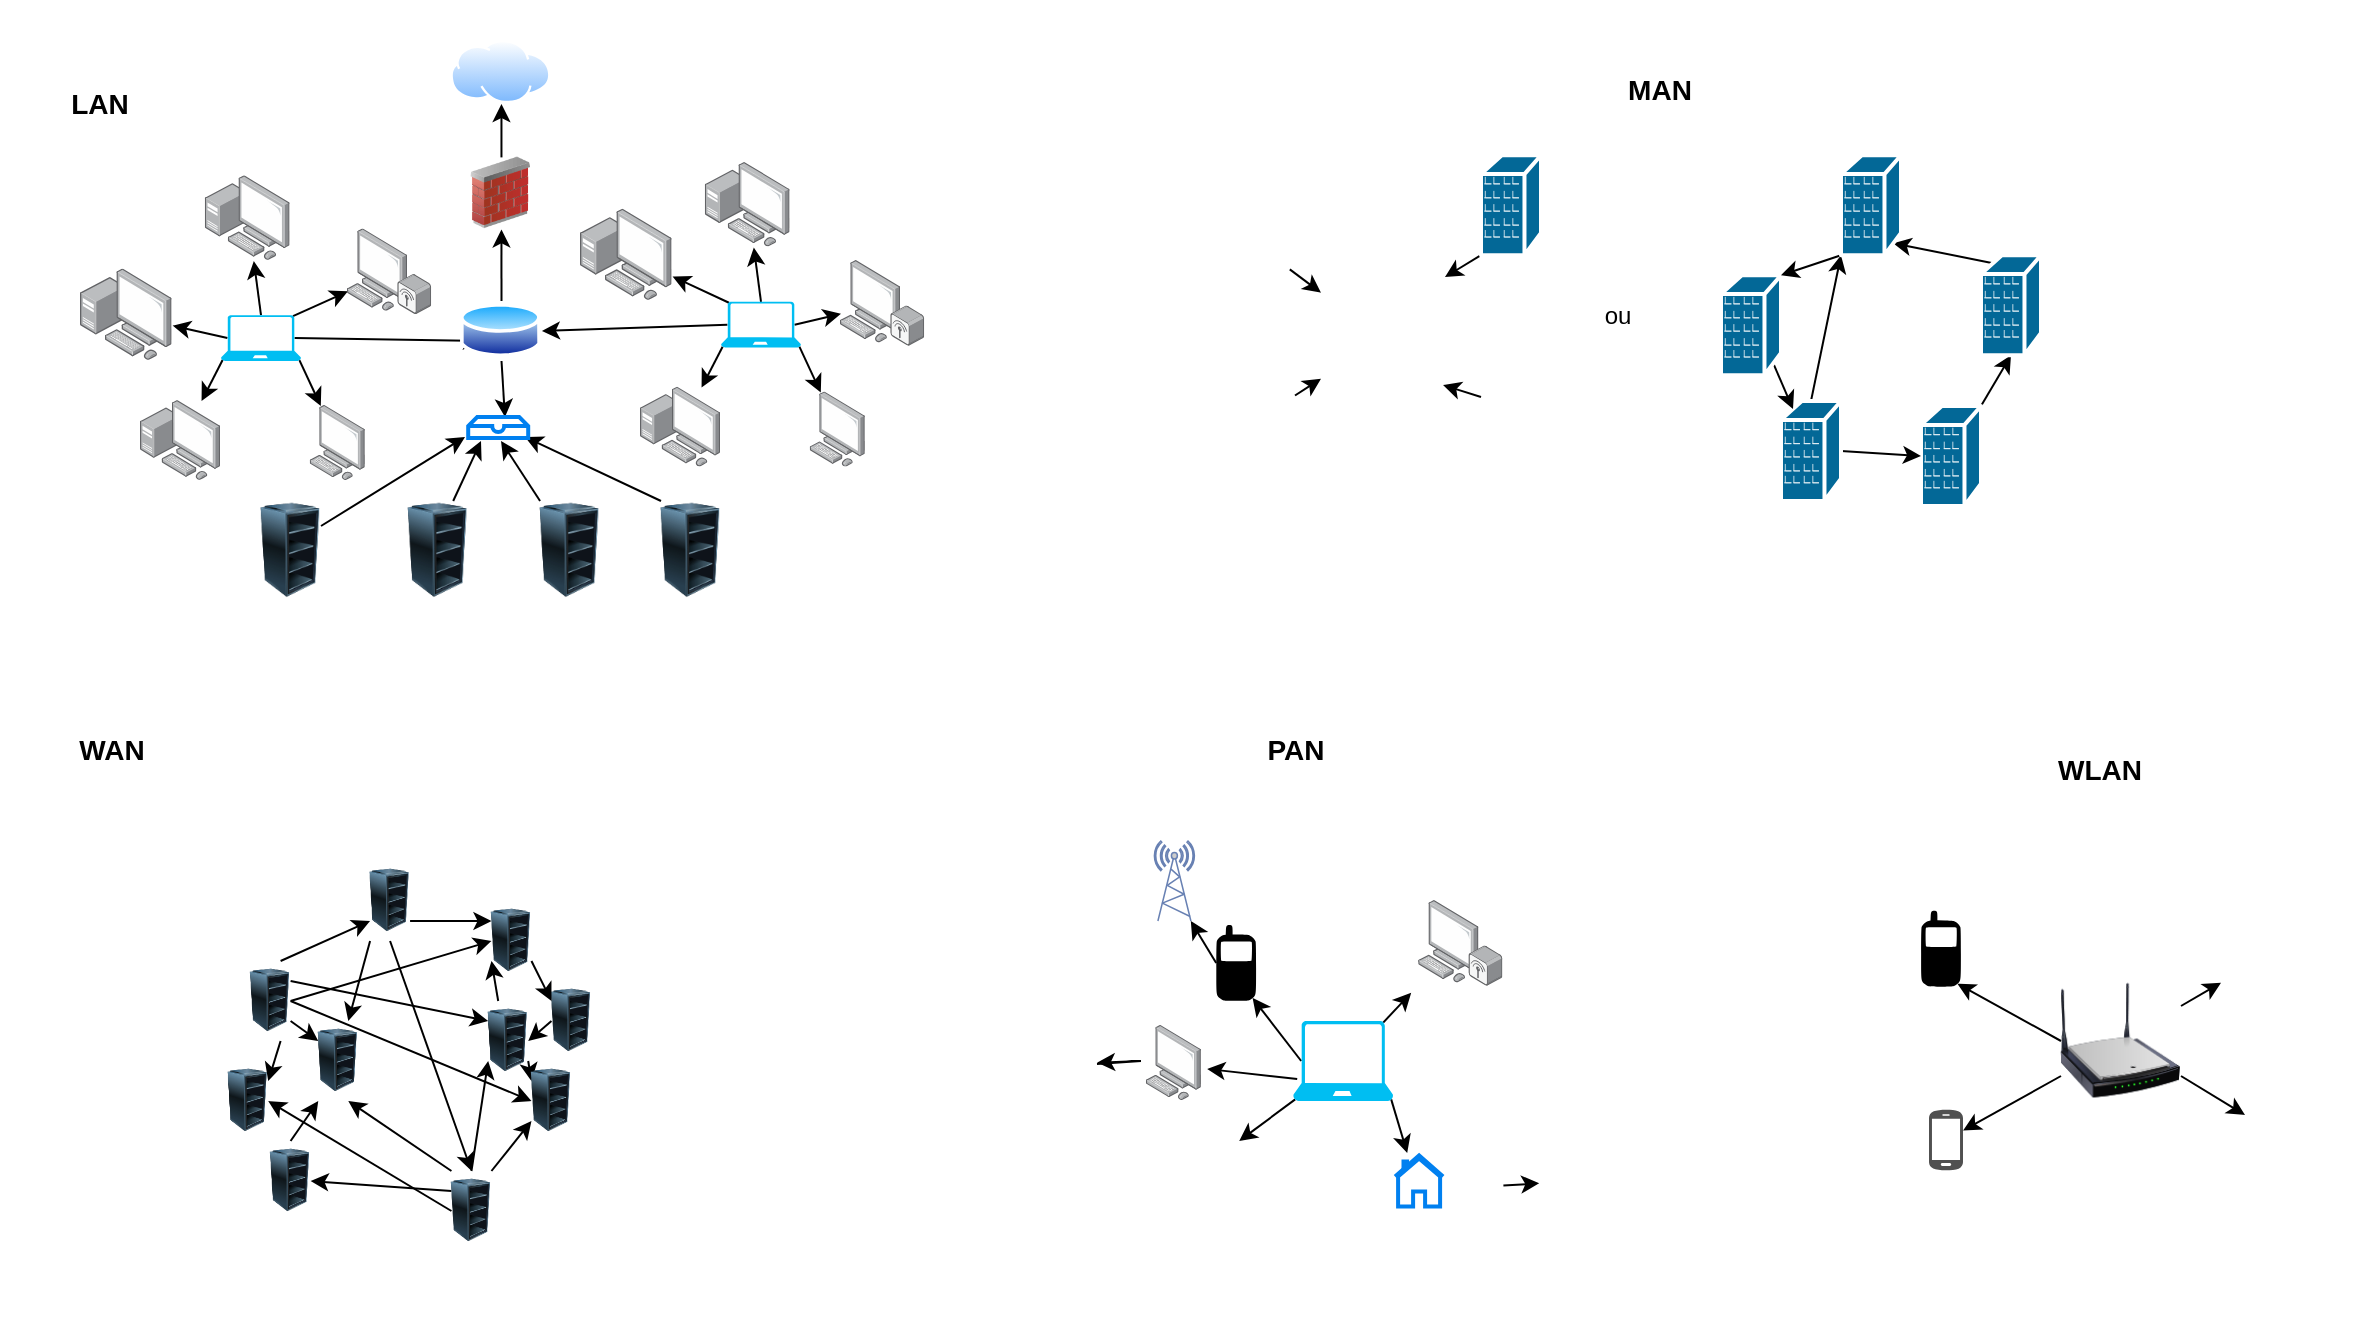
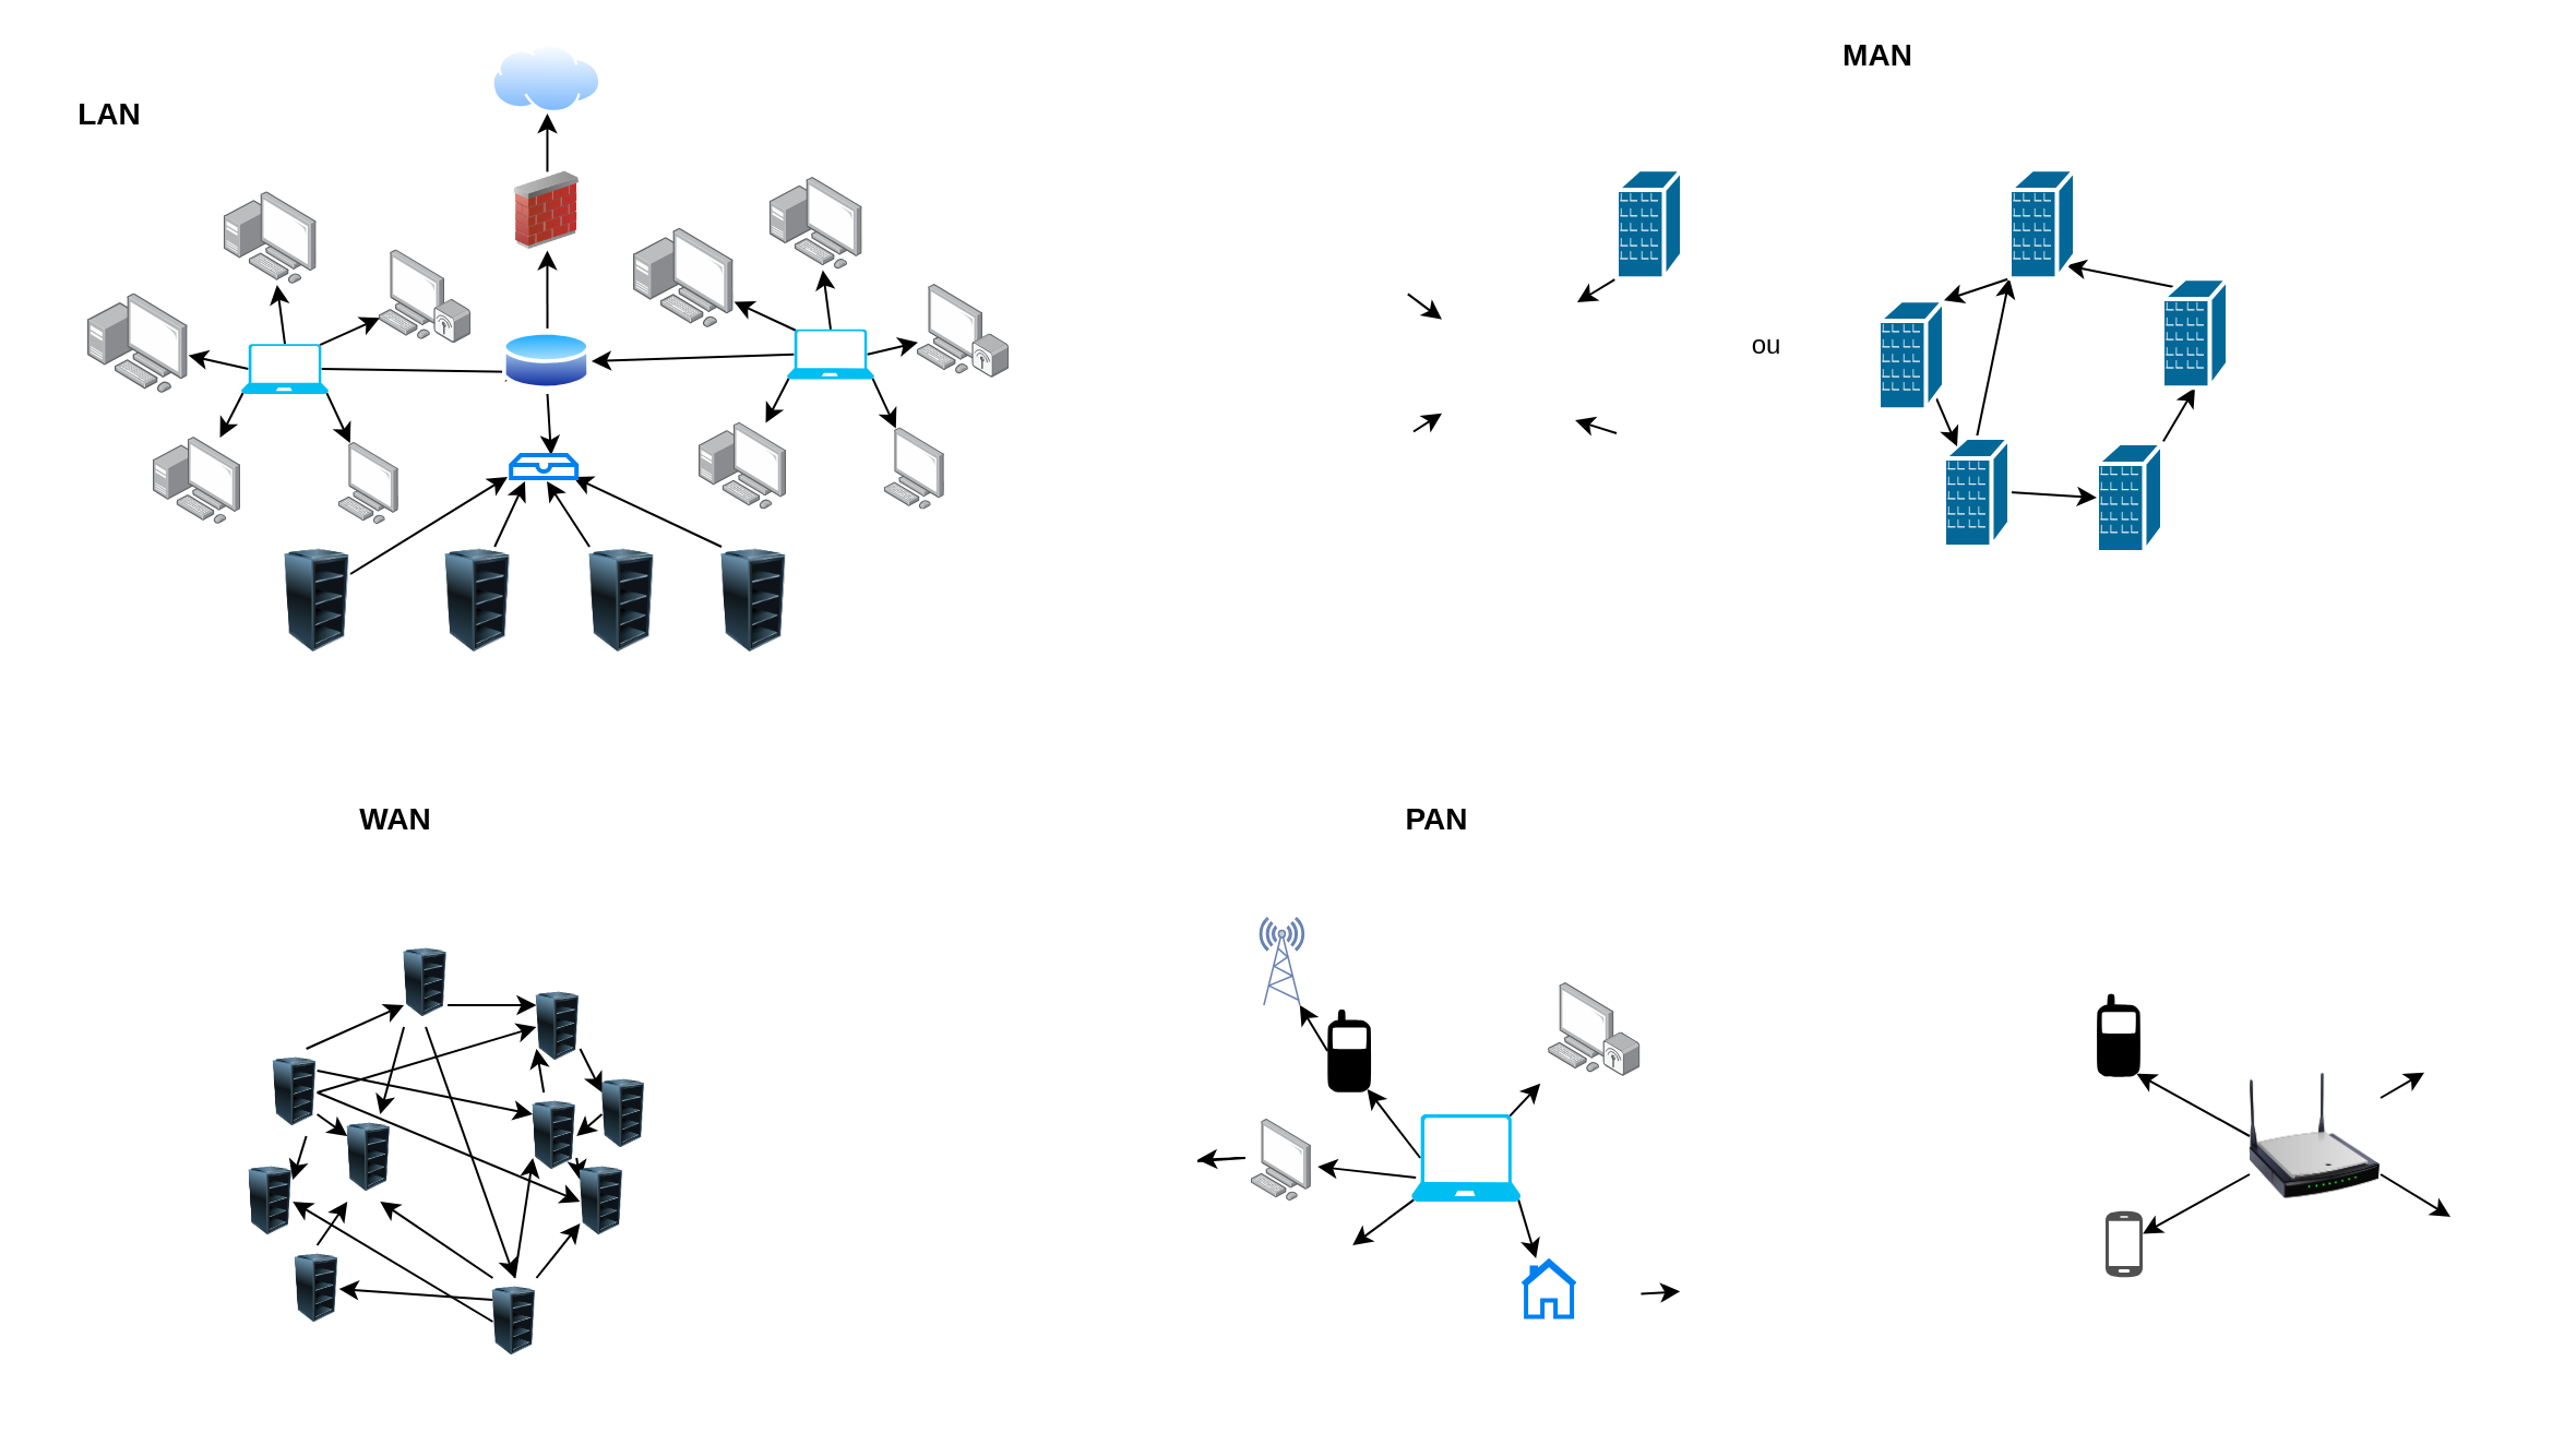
- <mxCell id="70" value="&lt;b style=&quot;font-size: 14px&quot;&gt;MAN&lt;/b&gt;" style="text;html=1;strokeColor=none;fillColor=none;align=center;verticalAlign=middle;whiteSpace=wrap;rounded=0;" vertex="1" parent="1"><mxGeometry x="800" y="30" width="60" height="30" as="geometry" /></mxCell>
+ <mxCell id="70" value="&lt;b style=&quot;font-size: 14px&quot;&gt;MAN&lt;/b&gt;" style="text;html=1;strokeColor=none;fillColor=none;align=center;verticalAlign=middle;whiteSpace=wrap;rounded=0;" vertex="1" parent="1"><mxGeometry x="830" y="10" width="60" height="30" as="geometry" /></mxCell>
- <mxCell id="72" value="&lt;b style=&quot;font-size: 14px&quot;&gt;WAN&lt;/b&gt;" style="text;html=1;strokeColor=none;fillColor=none;align=center;verticalAlign=middle;whiteSpace=wrap;rounded=0;" vertex="1" parent="1"><mxGeometry x="25.8" y="360" width="60" height="30" as="geometry" /></mxCell>
+ <mxCell id="72" value="&lt;b style=&quot;font-size: 14px&quot;&gt;WAN&lt;/b&gt;" style="text;html=1;strokeColor=none;fillColor=none;align=center;verticalAlign=middle;whiteSpace=wrap;rounded=0;" vertex="1" parent="1"><mxGeometry x="150.8" y="360" width="60" height="30" as="geometry" /></mxCell>
- <mxCell id="120" value="&lt;b style=&quot;font-size: 14px&quot;&gt;PAN&lt;/b&gt;" style="text;html=1;strokeColor=none;fillColor=none;align=center;verticalAlign=middle;whiteSpace=wrap;rounded=0;" vertex="1" parent="1"><mxGeometry x="617.6" y="360" width="60" height="30" as="geometry" /></mxCell>
+ <mxCell id="120" value="&lt;b style=&quot;font-size: 14px&quot;&gt;PAN&lt;/b&gt;" style="text;html=1;strokeColor=none;fillColor=none;align=center;verticalAlign=middle;whiteSpace=wrap;rounded=0;" vertex="1" parent="1"><mxGeometry x="627.6" y="360" width="60" height="30" as="geometry" /></mxCell>
- <mxCell id="130" value="&lt;b style=&quot;font-size: 14px&quot;&gt;WLAN&lt;/b&gt;" style="text;html=1;strokeColor=none;fillColor=none;align=center;verticalAlign=middle;whiteSpace=wrap;rounded=0;" vertex="1" parent="1"><mxGeometry x="1020" y="370" width="60" height="30" as="geometry" /></mxCell>
